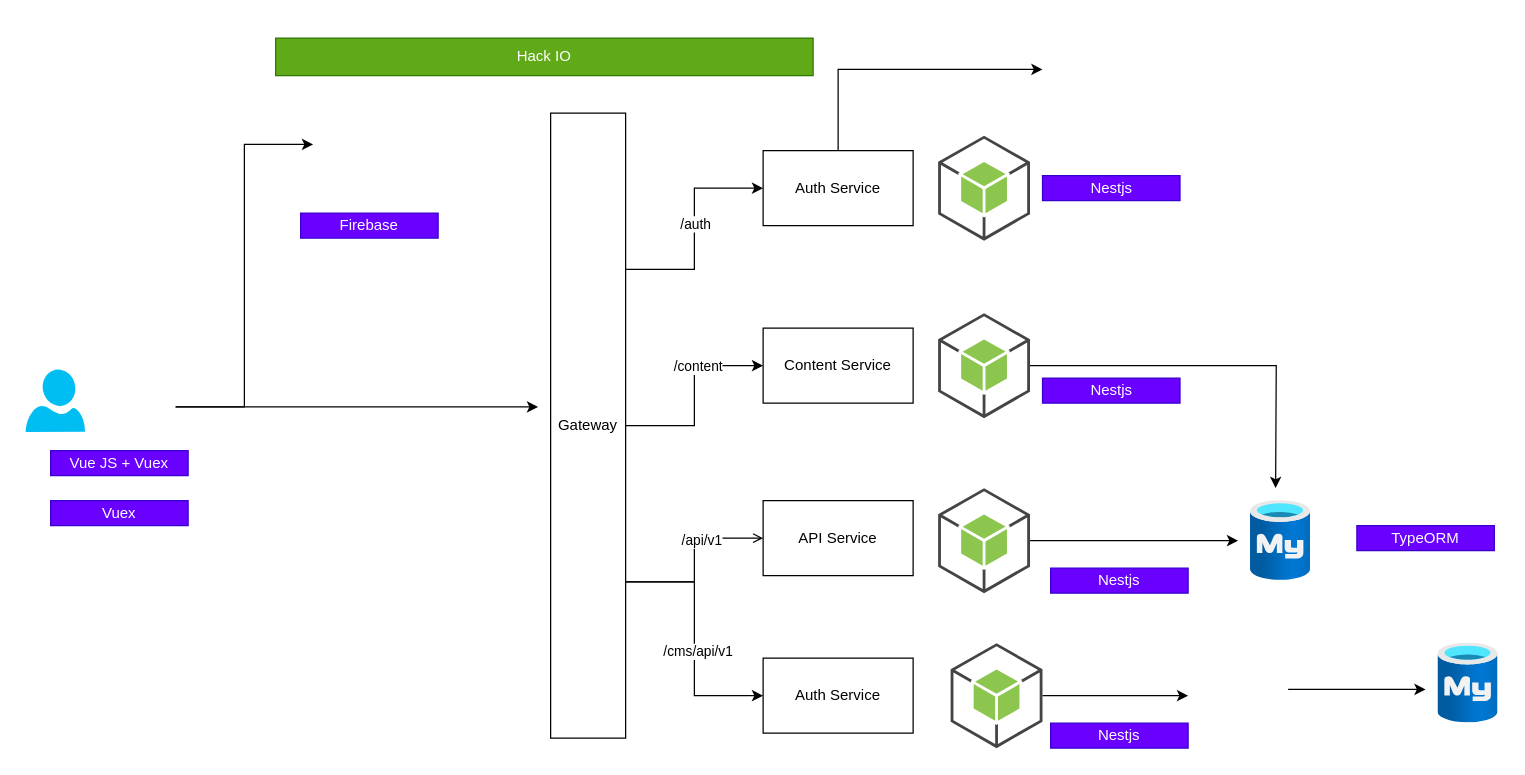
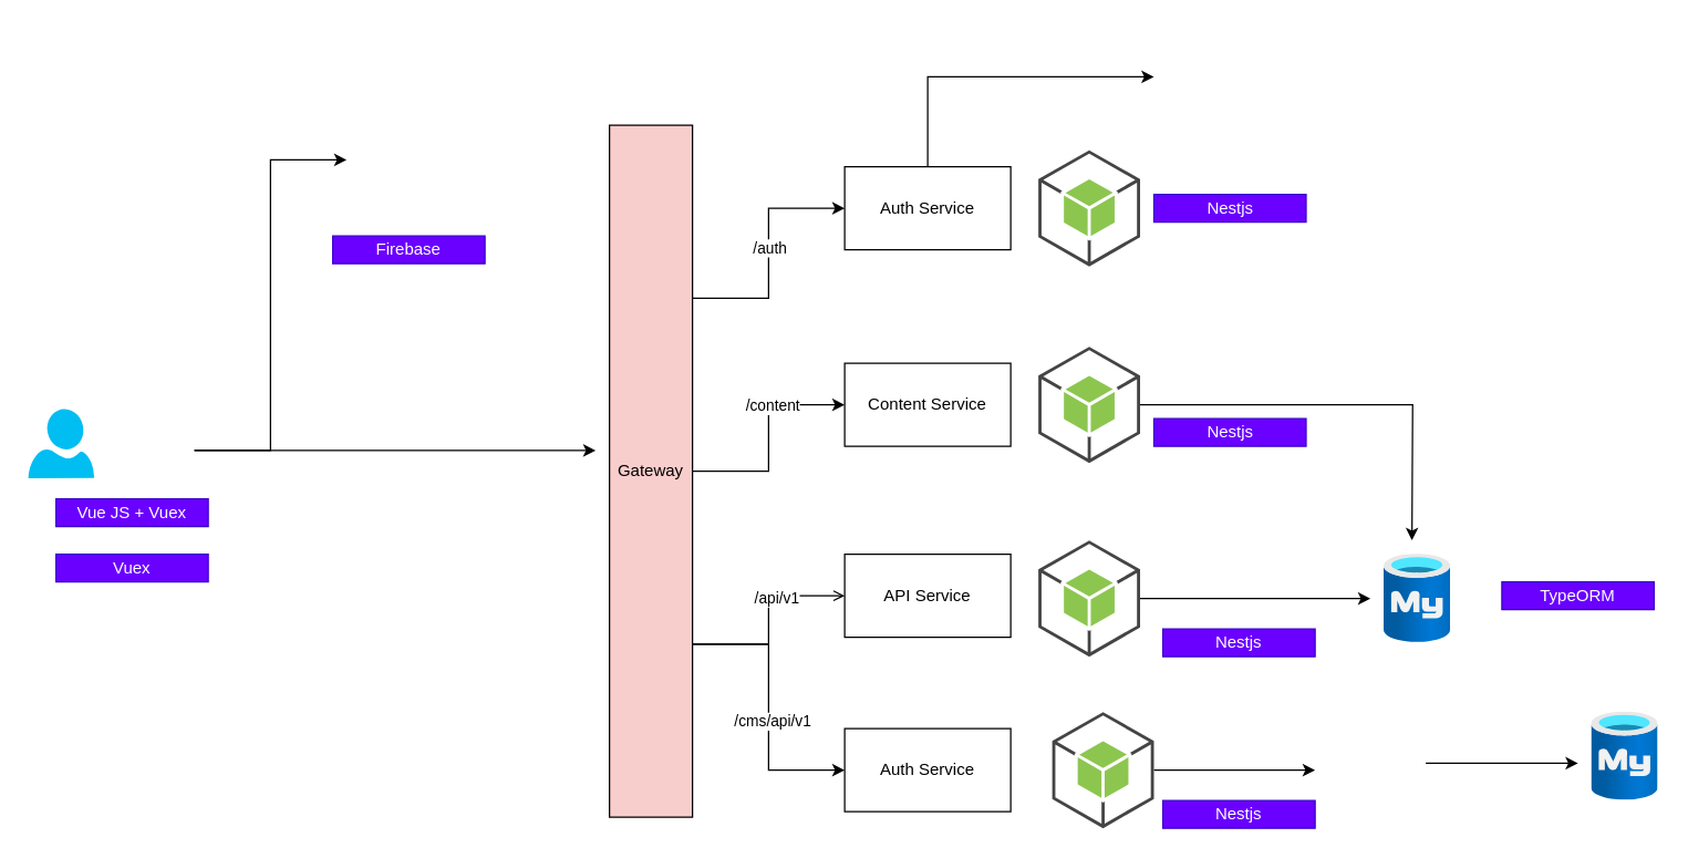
- <mxCell id="2" value="Hack IO" style="rounded=0;whiteSpace=wrap;html=1;fillColor=#60a917;strokeColor=#2D7600;fontColor=#ffffff;" vertex="1" parent="1"><mxGeometry x="220" y="30" width="430" height="30" as="geometry" /></mxCell>
- <mxCell id="15" value="Gateway" style="rounded=0;whiteSpace=wrap;html=1;" vertex="1" parent="1"><mxGeometry x="440" y="90" width="60" height="500" as="geometry" /></mxCell>
+ <mxCell id="15" value="Gateway" style="rounded=0;whiteSpace=wrap;html=1;fillColor=#f8cecc;" vertex="1" parent="1"><mxGeometry x="440" y="90" width="60" height="500" as="geometry" /></mxCell>
